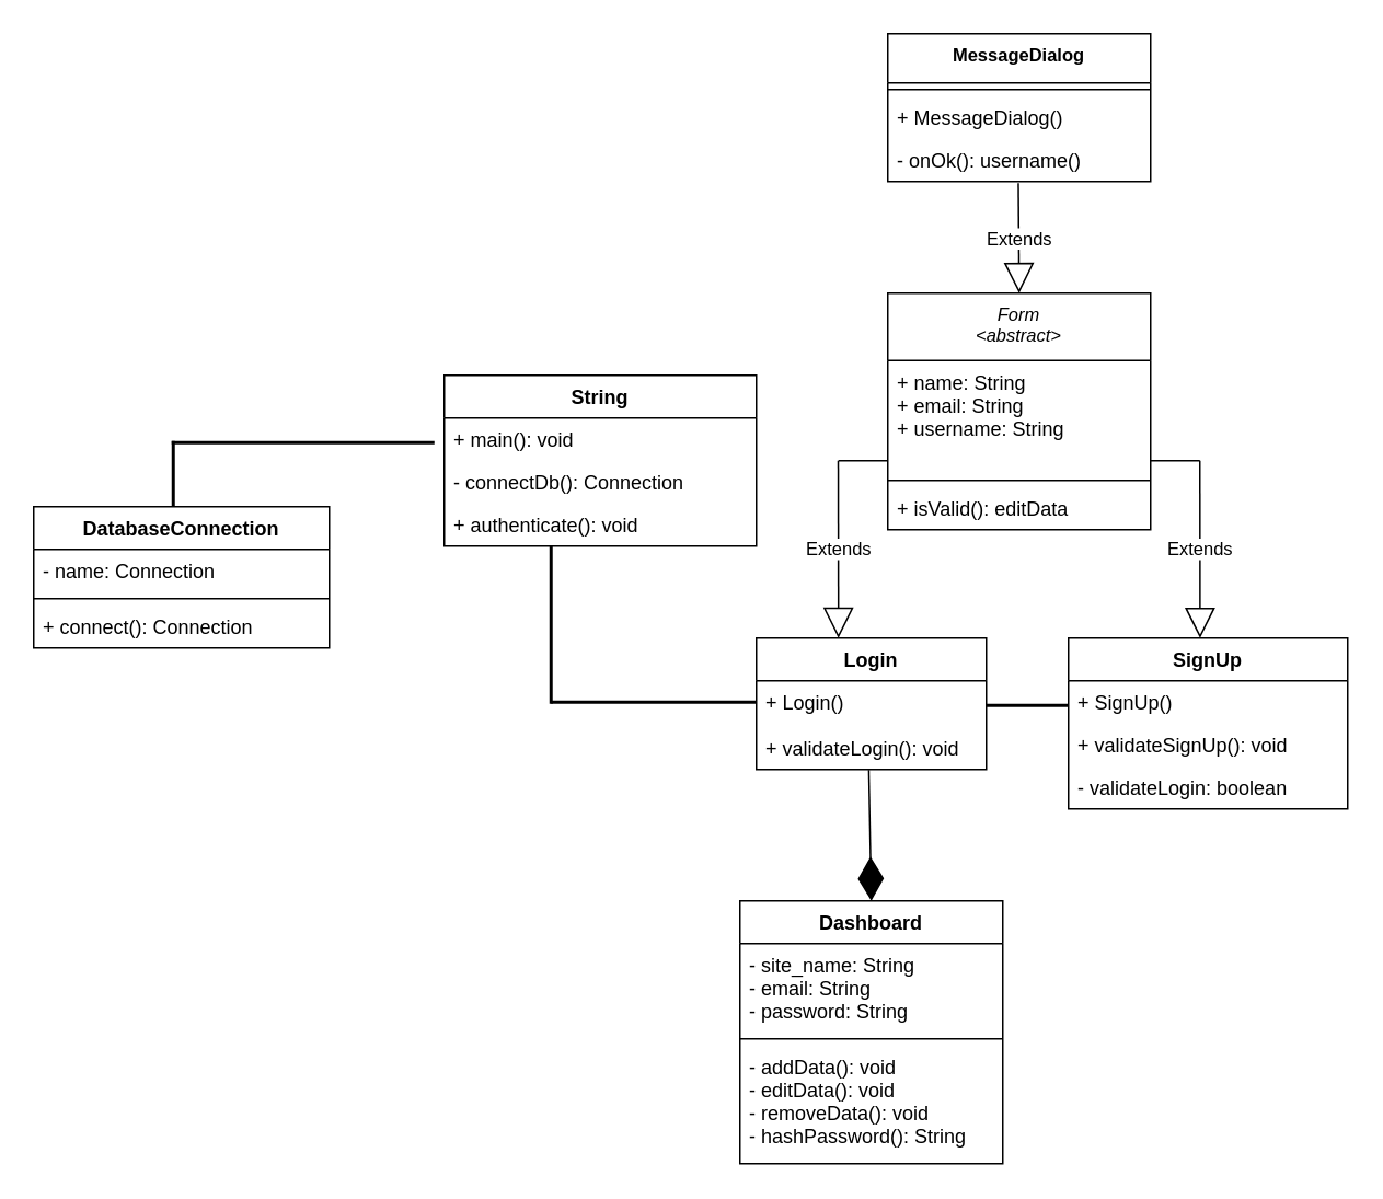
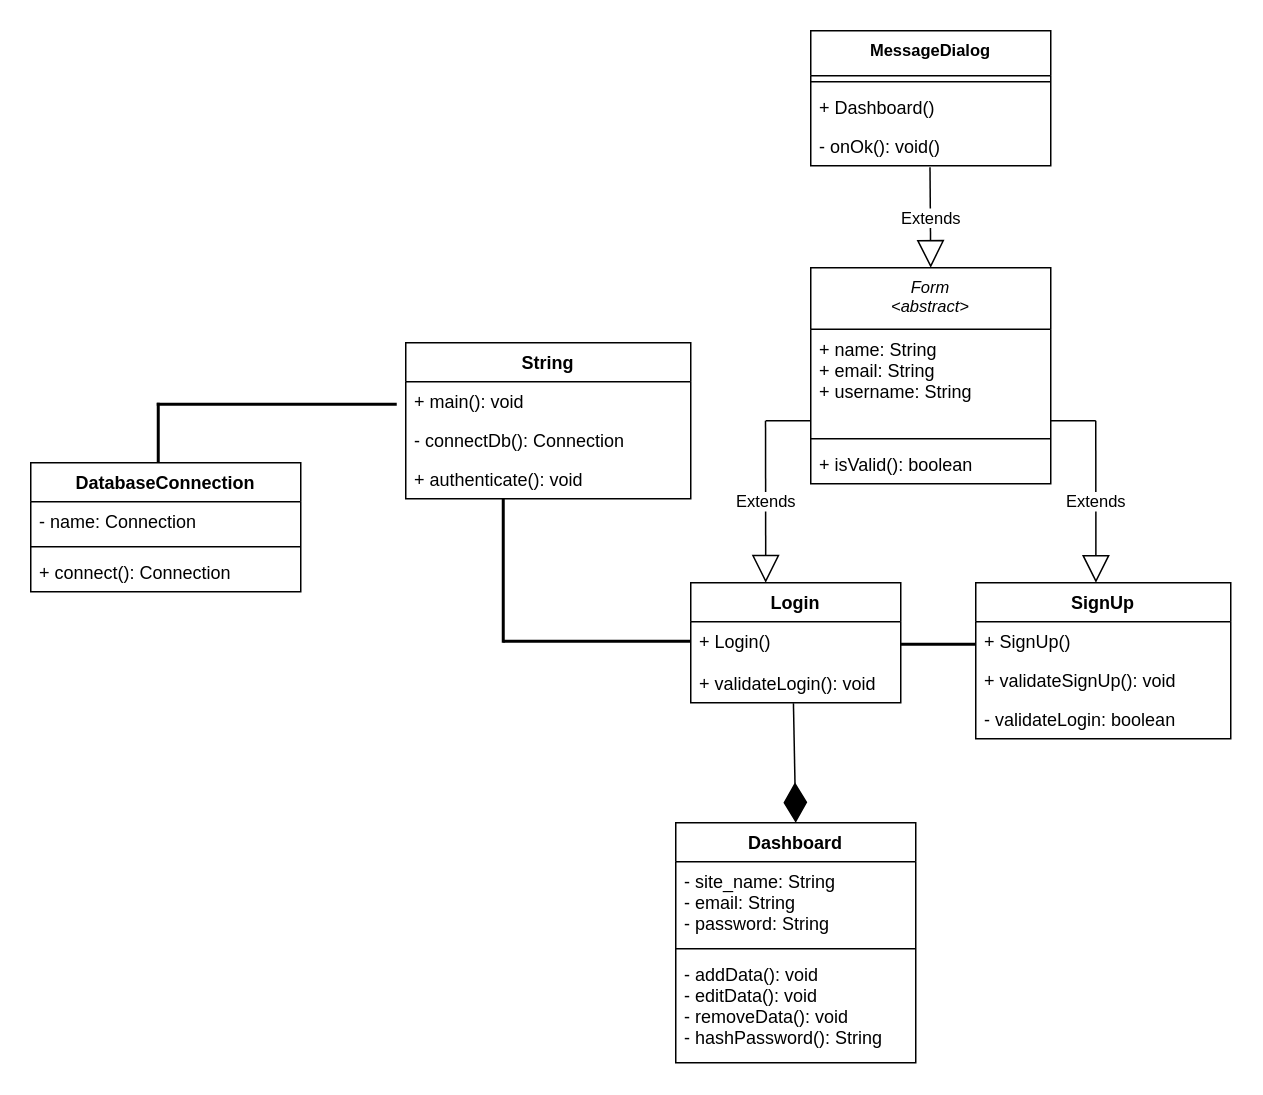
- <mxCell id="38" value="+ MessageDialog()" style="text;strokeColor=none;fillColor=none;align=left;verticalAlign=top;spacingLeft=4;spacingRight=4;overflow=hidden;rotatable=0;points=[[0,0.5],[1,0.5]];portConstraint=eastwest;" parent="36" vertex="1"><mxGeometry y="38" width="160" height="26" as="geometry" /></mxCell>
+ <mxCell id="38" value="+ Dashboard()" style="text;strokeColor=none;fillColor=none;align=left;verticalAlign=top;spacingLeft=4;spacingRight=4;overflow=hidden;rotatable=0;points=[[0,0.5],[1,0.5]];portConstraint=eastwest;" parent="36" vertex="1"><mxGeometry y="38" width="160" height="26" as="geometry" /></mxCell>
- <mxCell id="39" value="- onOk(): username()" style="text;strokeColor=none;fillColor=none;align=left;verticalAlign=top;spacingLeft=4;spacingRight=4;overflow=hidden;rotatable=0;points=[[0,0.5],[1,0.5]];portConstraint=eastwest;" parent="36" vertex="1"><mxGeometry y="64" width="160" height="26" as="geometry" /></mxCell>
+ <mxCell id="39" value="- onOk(): void()" style="text;strokeColor=none;fillColor=none;align=left;verticalAlign=top;spacingLeft=4;spacingRight=4;overflow=hidden;rotatable=0;points=[[0,0.5],[1,0.5]];portConstraint=eastwest;" parent="36" vertex="1"><mxGeometry y="64" width="160" height="26" as="geometry" /></mxCell>
- <mxCell id="14" value="+ isValid(): editData" style="text;strokeColor=none;fillColor=none;align=left;verticalAlign=top;spacingLeft=4;spacingRight=4;overflow=hidden;rotatable=0;points=[[0,0.5],[1,0.5]];portConstraint=eastwest;" parent="10" vertex="1"><mxGeometry y="118" width="160" height="26" as="geometry" /></mxCell>
+ <mxCell id="14" value="+ isValid(): boolean" style="text;strokeColor=none;fillColor=none;align=left;verticalAlign=top;spacingLeft=4;spacingRight=4;overflow=hidden;rotatable=0;points=[[0,0.5],[1,0.5]];portConstraint=eastwest;" parent="10" vertex="1"><mxGeometry y="118" width="160" height="26" as="geometry" /></mxCell>
